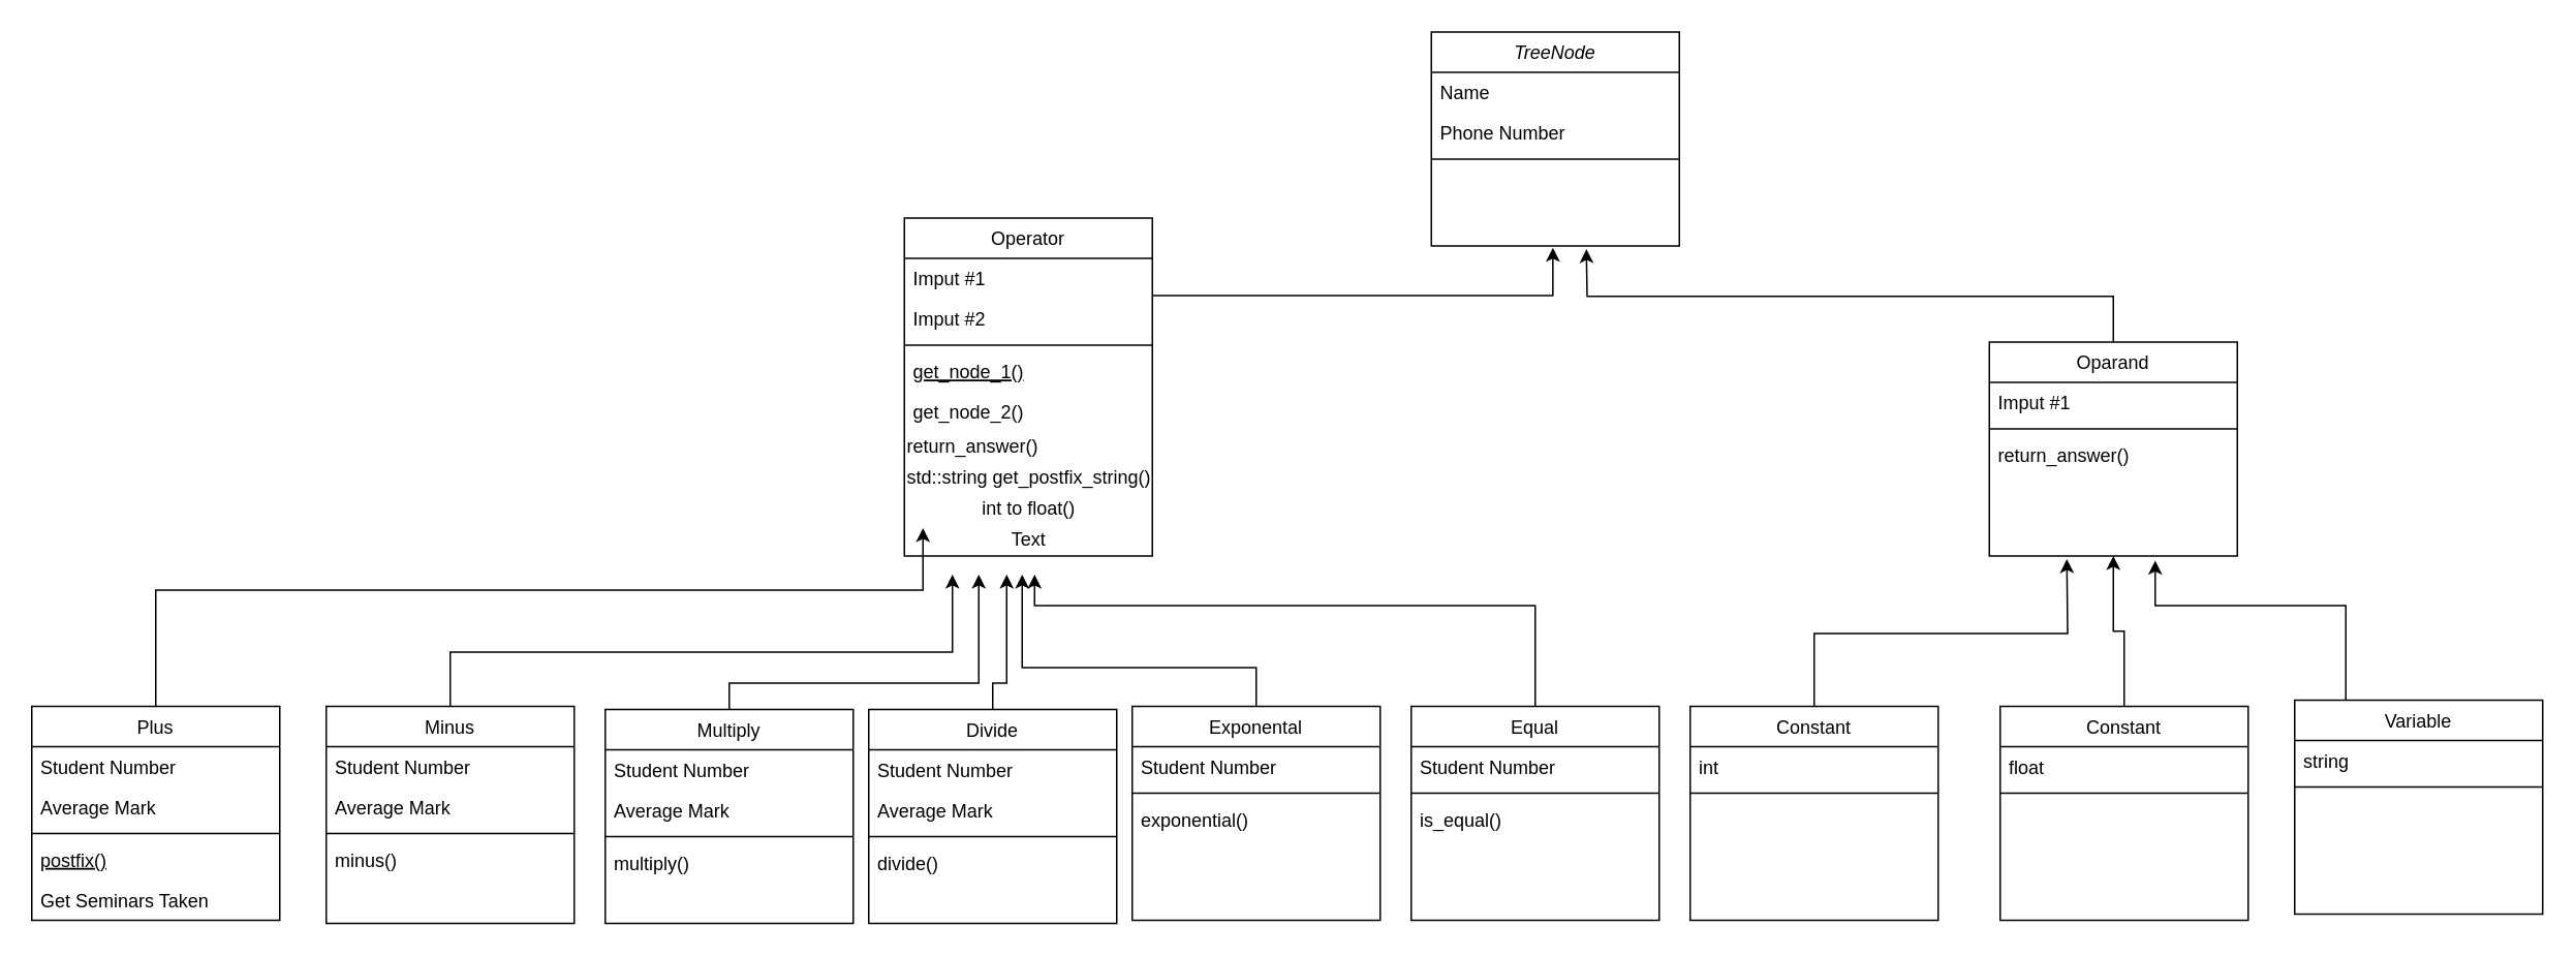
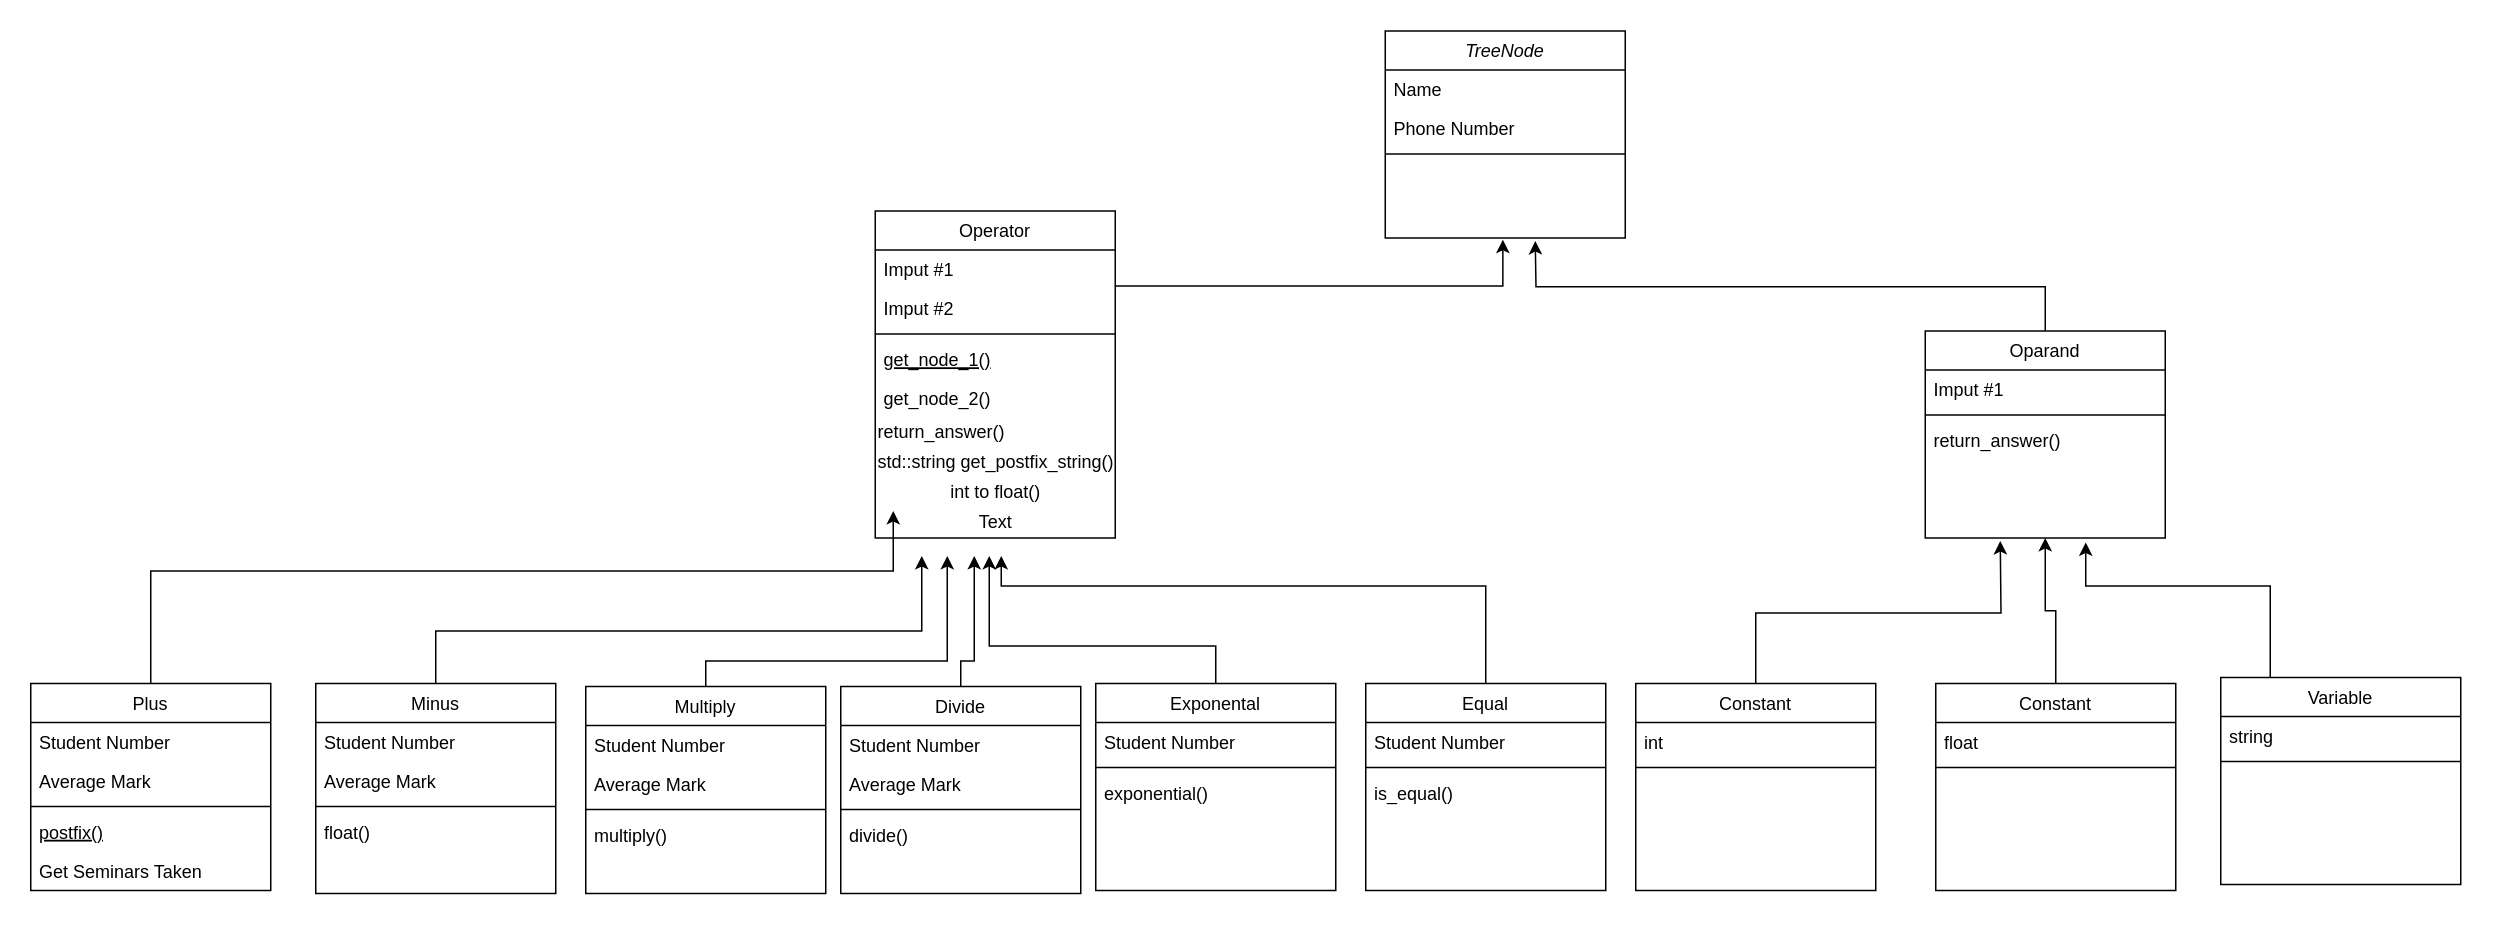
- <mxCell id="50" value="minus()" style="text;align=left;verticalAlign=top;spacingLeft=4;spacingRight=4;overflow=hidden;rotatable=0;points=[[0,0.5],[1,0.5]];portConstraint=eastwest;fontStyle=0" parent="46" vertex="1"><mxGeometry y="86" width="160" height="26" as="geometry" /></mxCell>
+ <mxCell id="50" value="float()" style="text;align=left;verticalAlign=top;spacingLeft=4;spacingRight=4;overflow=hidden;rotatable=0;points=[[0,0.5],[1,0.5]];portConstraint=eastwest;fontStyle=0" parent="46" vertex="1"><mxGeometry y="86" width="160" height="26" as="geometry" /></mxCell>
